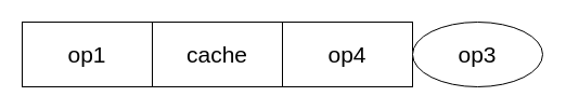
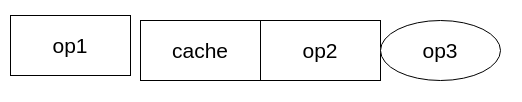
- <mxCell id="2" value="&lt;font style=&quot;font-size: 21px;&quot;&gt;op1&lt;/font&gt;" style="rounded=0;whiteSpace=wrap;html=1;fontSize=21;" vertex="1" parent="1"><mxGeometry x="20" y="20" width="120" height="60" as="geometry" /></mxCell>
+ <mxCell id="2" value="&lt;font style=&quot;font-size: 21px;&quot;&gt;op1&lt;/font&gt;" style="rounded=0;whiteSpace=wrap;html=1;fontSize=21;" vertex="1" parent="1"><mxGeometry x="10" y="15" width="120" height="60" as="geometry" /></mxCell>
- <mxCell id="4" value="op4" style="rounded=0;whiteSpace=wrap;html=1;fontSize=21;" vertex="1" parent="1"><mxGeometry x="260" y="20" width="120" height="60" as="geometry" /></mxCell>
+ <mxCell id="4" value="op2" style="rounded=0;whiteSpace=wrap;html=1;fontSize=21;" vertex="1" parent="1"><mxGeometry x="260" y="20" width="120" height="60" as="geometry" /></mxCell>
